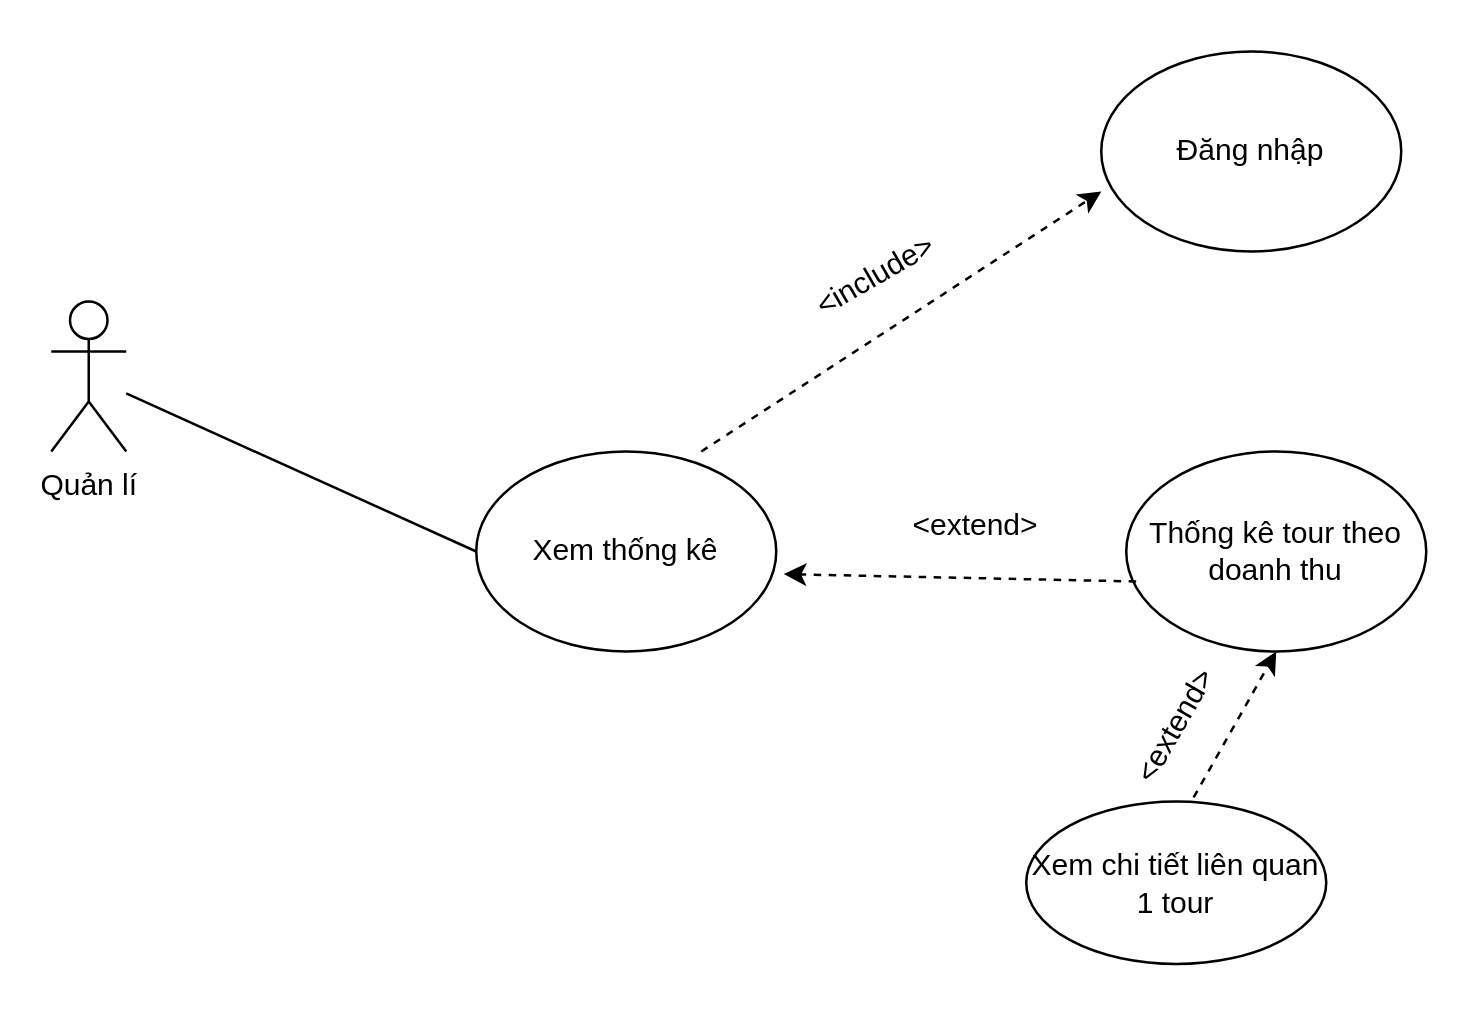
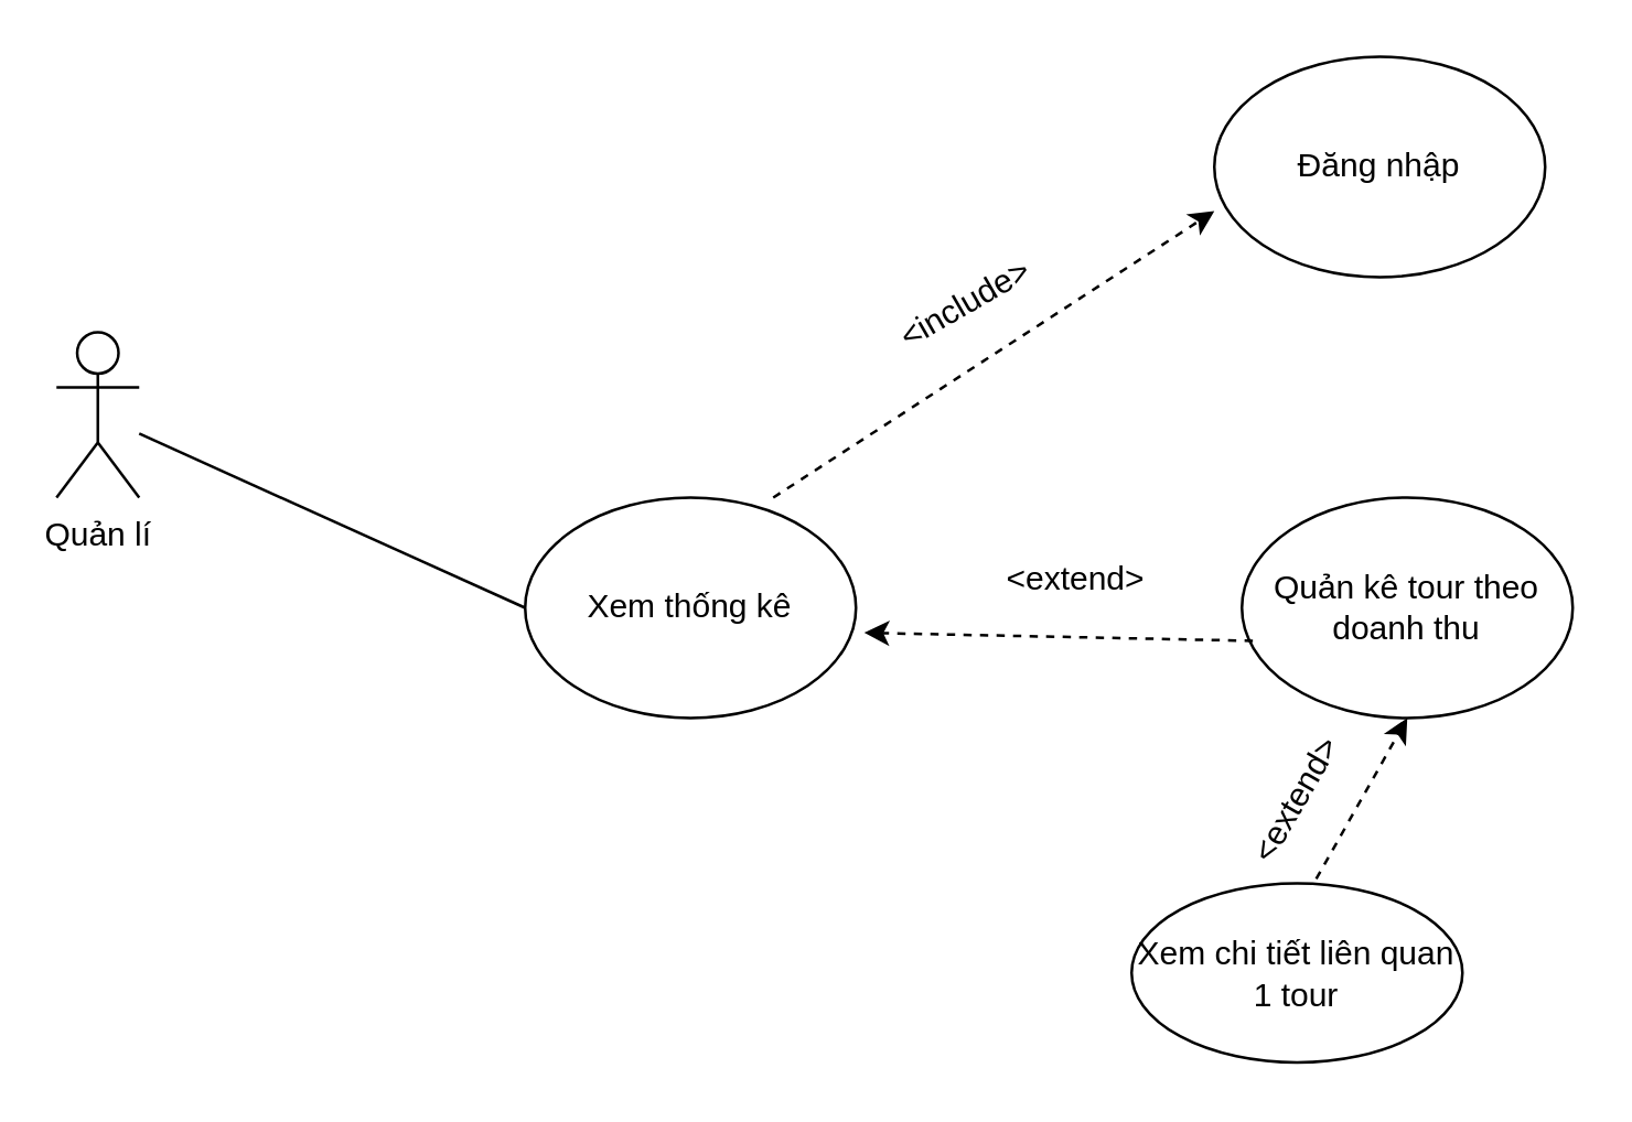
- <mxCell id="5" value="Thống kê tour theo doanh thu" style="ellipse;whiteSpace=wrap;html=1;" parent="1" vertex="1"><mxGeometry x="450" y="180" width="120" height="80" as="geometry" /></mxCell>
+ <mxCell id="5" value="Quản kê tour theo doanh thu" style="ellipse;whiteSpace=wrap;html=1;" parent="1" vertex="1"><mxGeometry x="450" y="180" width="120" height="80" as="geometry" /></mxCell>
